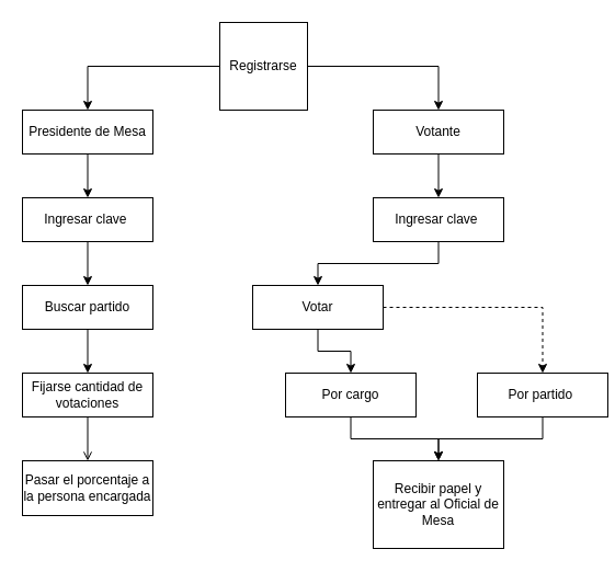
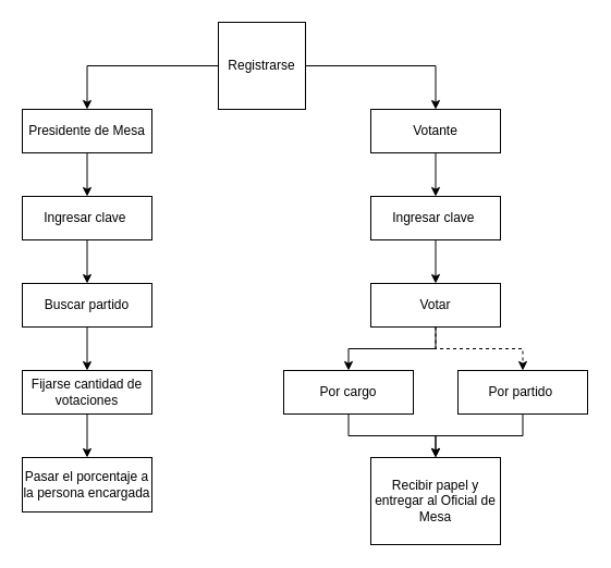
- <mxCell id="5" value="Votar" style="rounded=0;whiteSpace=wrap;html=1;" vertex="1" parent="1"><mxGeometry x="230" y="260" width="119" height="40" as="geometry" /></mxCell>
+ <mxCell id="5" value="Votar" style="rounded=0;whiteSpace=wrap;html=1;" vertex="1" parent="1"><mxGeometry x="340" y="260" width="119" height="40" as="geometry" /></mxCell>
- <mxCell id="22" value="Por partido&amp;nbsp;" style="rounded=0;whiteSpace=wrap;html=1;" vertex="1" parent="1"><mxGeometry x="435" y="340" width="119" height="40" as="geometry" /></mxCell>
+ <mxCell id="22" value="Por partido&amp;nbsp;" style="rounded=0;whiteSpace=wrap;html=1;" vertex="1" parent="1"><mxGeometry x="420" y="340" width="119" height="40" as="geometry" /></mxCell>
- <mxCell id="11" style="edgeStyle=orthogonalEdgeStyle;rounded=0;orthogonalLoop=1;jettySize=auto;html=1;endArrow=open;" edge="1" parent="1" source="12" target="26"><mxGeometry relative="1" as="geometry" /></mxCell>
+ <mxCell id="11" style="edgeStyle=orthogonalEdgeStyle;rounded=0;orthogonalLoop=1;jettySize=auto;html=1;" edge="1" parent="1" source="12" target="26"><mxGeometry relative="1" as="geometry" /></mxCell>
